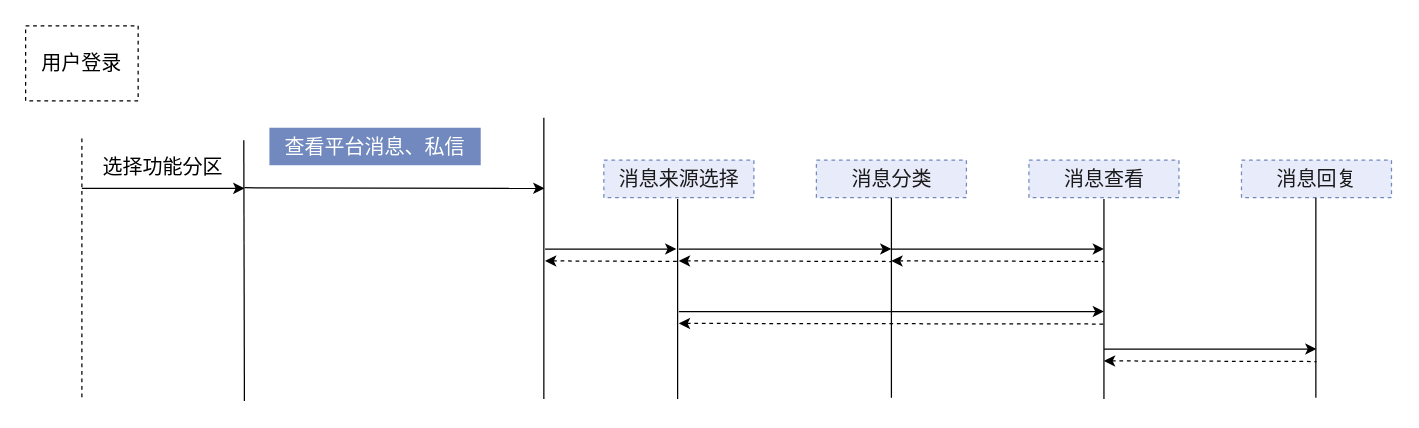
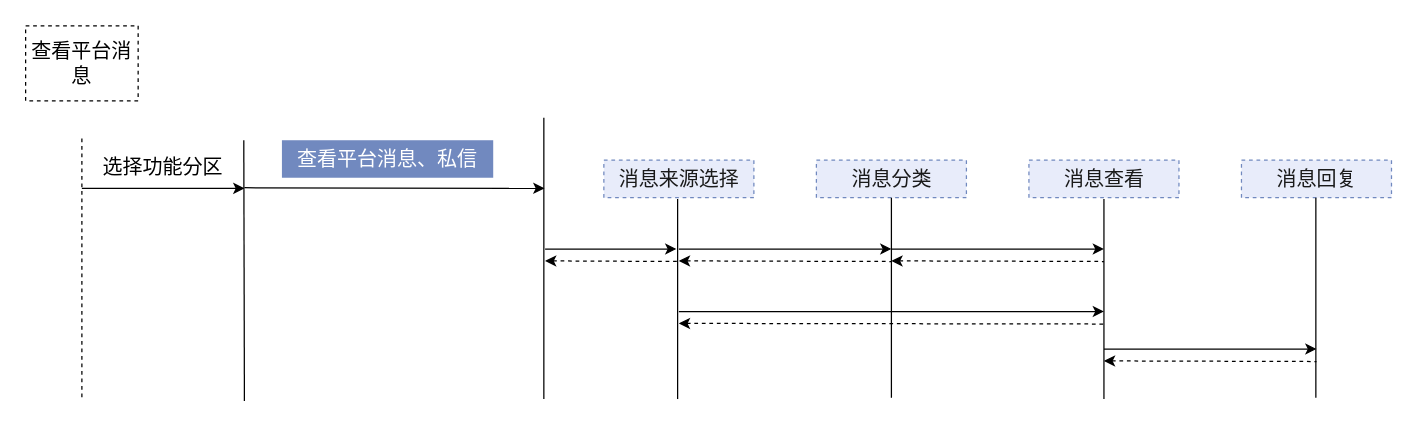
- <mxCell id="3" value="用户登录" style="rounded=0;whiteSpace=wrap;html=1;dashed=1;fontSize=16;" parent="1" vertex="1"><mxGeometry x="20" y="20" width="90" height="60" as="geometry" /></mxCell>
+ <mxCell id="3" value="查看平台消息" style="rounded=0;whiteSpace=wrap;html=1;dashed=1;fontSize=16;" parent="1" vertex="1"><mxGeometry x="20" y="20" width="90" height="60" as="geometry" /></mxCell>
- <mxCell id="8" value="查看平台消息、私信" style="text;html=1;align=center;verticalAlign=middle;whiteSpace=wrap;rounded=0;dashed=1;fillColor=#7189BF;strokeColor=none;fontColor=#ffffff;fontSize=16;" parent="1" vertex="1"><mxGeometry x="215" y="101.5" width="169" height="30" as="geometry" /></mxCell>
+ <mxCell id="8" value="查看平台消息、私信" style="text;html=1;align=center;verticalAlign=middle;whiteSpace=wrap;rounded=0;dashed=1;fillColor=#7189BF;strokeColor=none;fontColor=#ffffff;fontSize=16;" parent="1" vertex="1"><mxGeometry x="225" y="111.5" width="169" height="30" as="geometry" /></mxCell>
